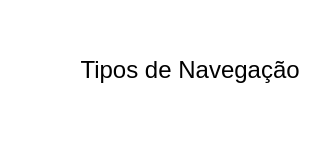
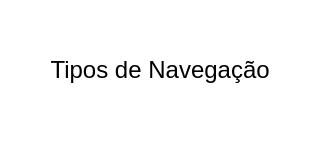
- <mxCell id="2" value="Tipos de Navegação" style="text;html=1;align=center;verticalAlign=middle;whiteSpace=wrap;rounded=0;" vertex="1" parent="1"><mxGeometry x="35" y="20" width="120" height="30" as="geometry" /></mxCell>
+ <mxCell id="2" value="Tipos de Navegação" style="text;html=1;align=center;verticalAlign=middle;whiteSpace=wrap;rounded=0;" vertex="1" parent="1"><mxGeometry x="20" y="20" width="120" height="30" as="geometry" /></mxCell>
